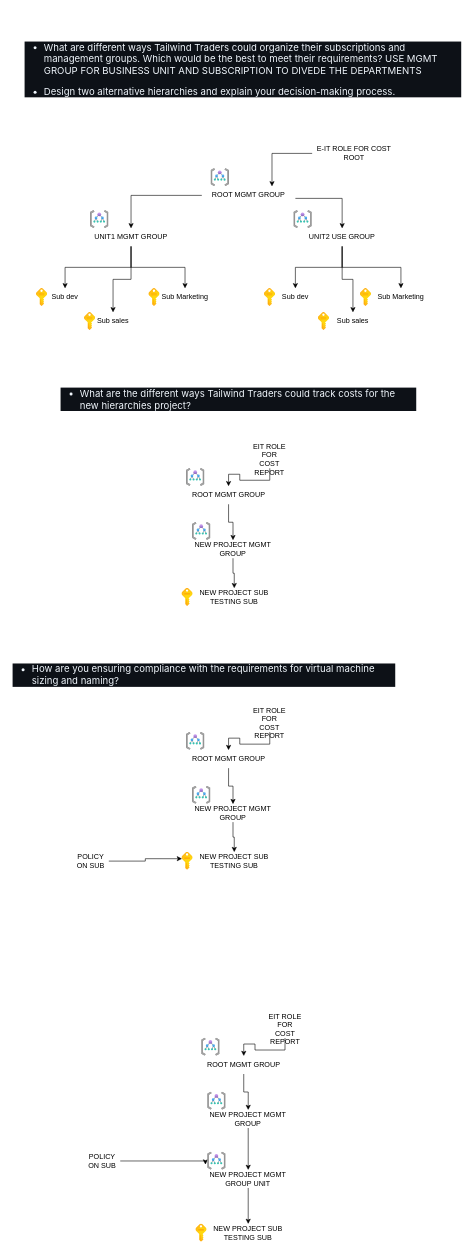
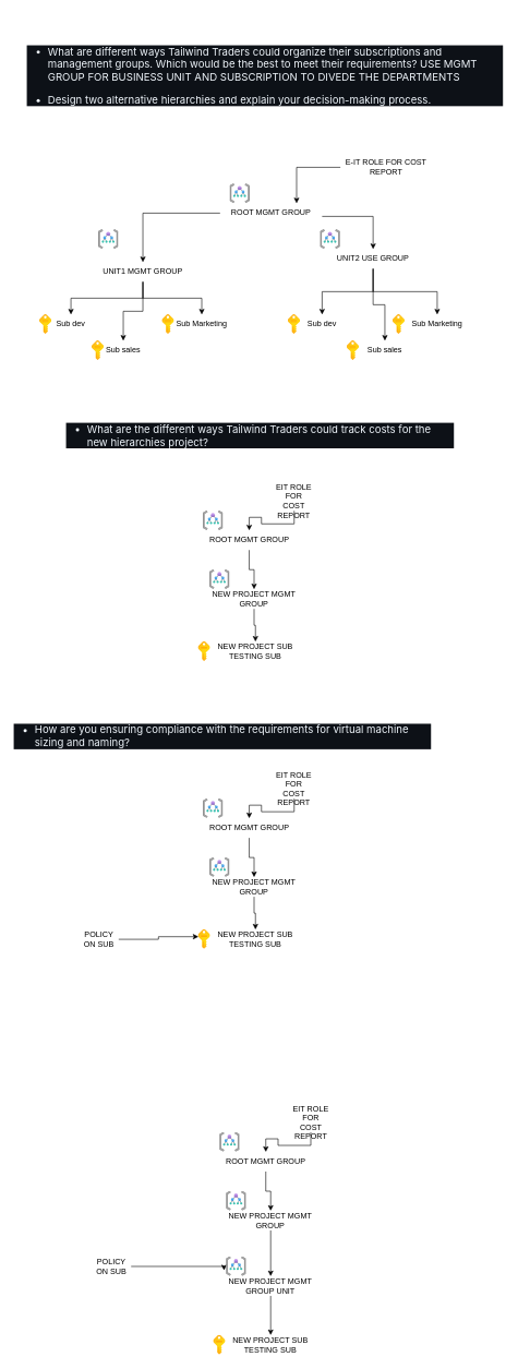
- <mxCell id="20" value="E-IT ROLE FOR COST ROOT" style="text;html=1;align=center;verticalAlign=middle;whiteSpace=wrap;rounded=0;" vertex="1" parent="1"><mxGeometry x="520" y="240" width="140" height="30" as="geometry" /></mxCell>
+ <mxCell id="20" value="E-IT ROLE FOR COST REPORT" style="text;html=1;align=center;verticalAlign=middle;whiteSpace=wrap;rounded=0;" vertex="1" parent="1"><mxGeometry x="520" y="240" width="140" height="30" as="geometry" /></mxCell>
- <mxCell id="8" value="UNIT1 MGMT GROUP" style="text;html=1;align=center;verticalAlign=middle;whiteSpace=wrap;rounded=0;" vertex="1" parent="1"><mxGeometry x="140" y="380" width="156" height="30" as="geometry" /></mxCell>
+ <mxCell id="8" value="UNIT1 MGMT GROUP" style="text;html=1;align=center;verticalAlign=middle;whiteSpace=wrap;rounded=0;" vertex="1" parent="1"><mxGeometry x="140" y="400" width="156" height="30" as="geometry" /></mxCell>
